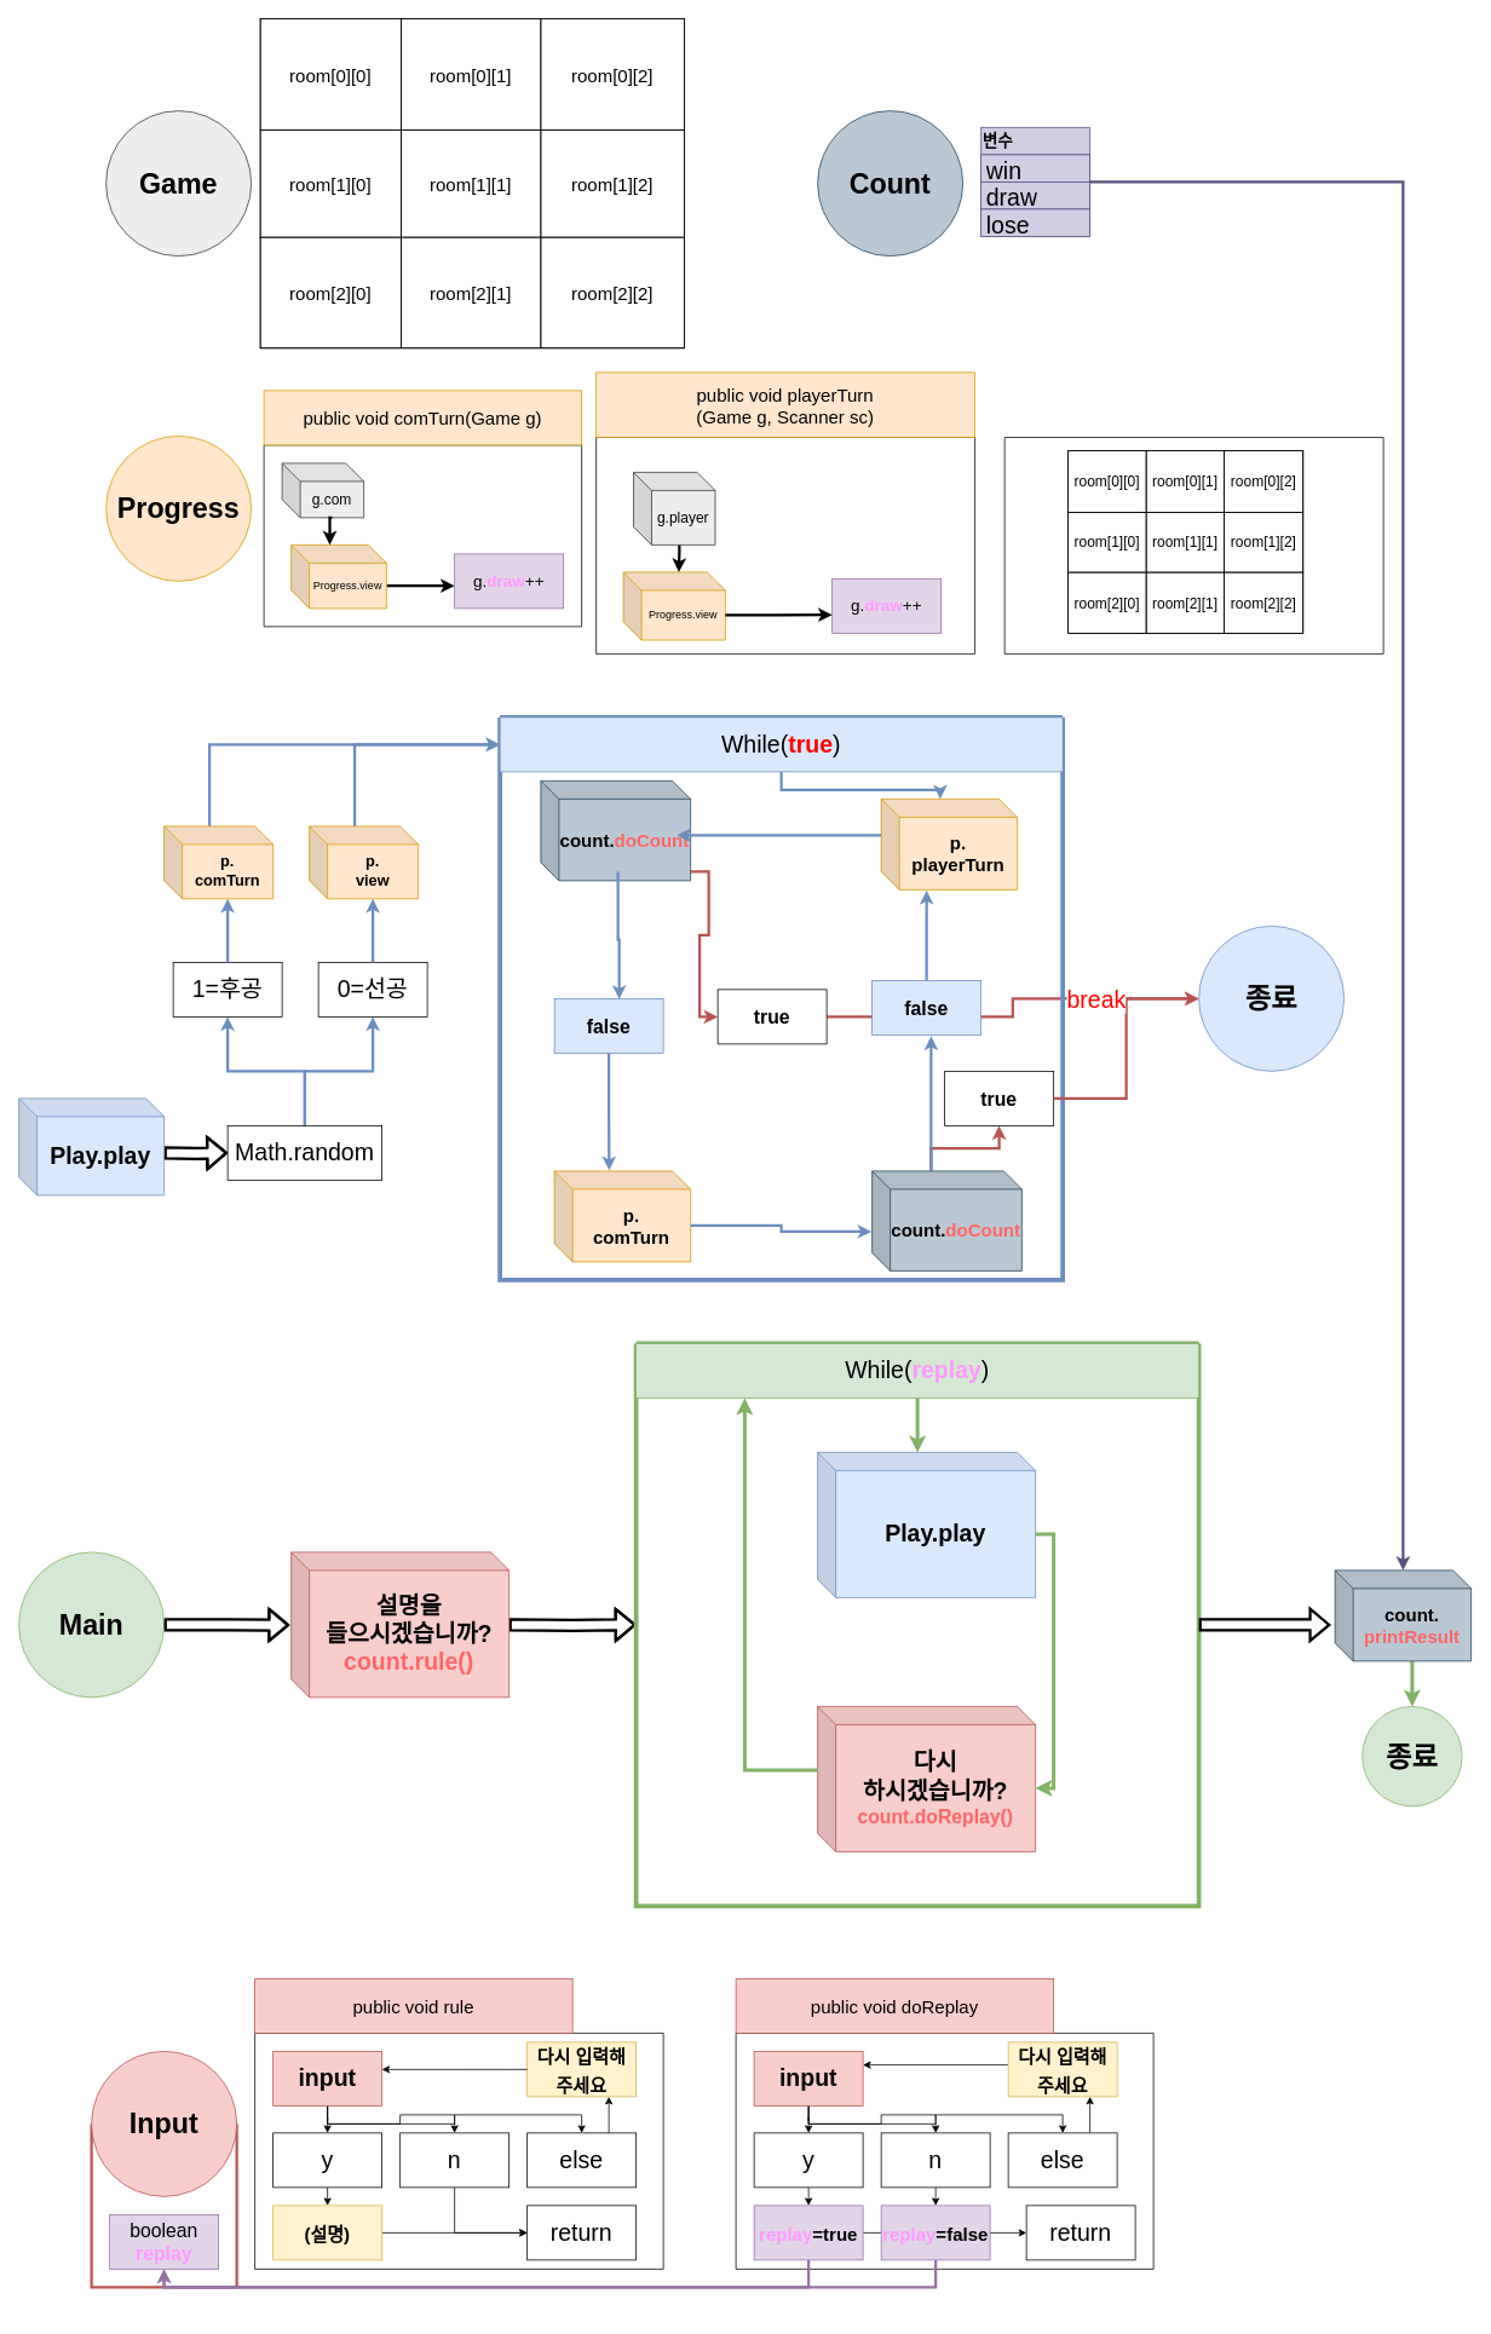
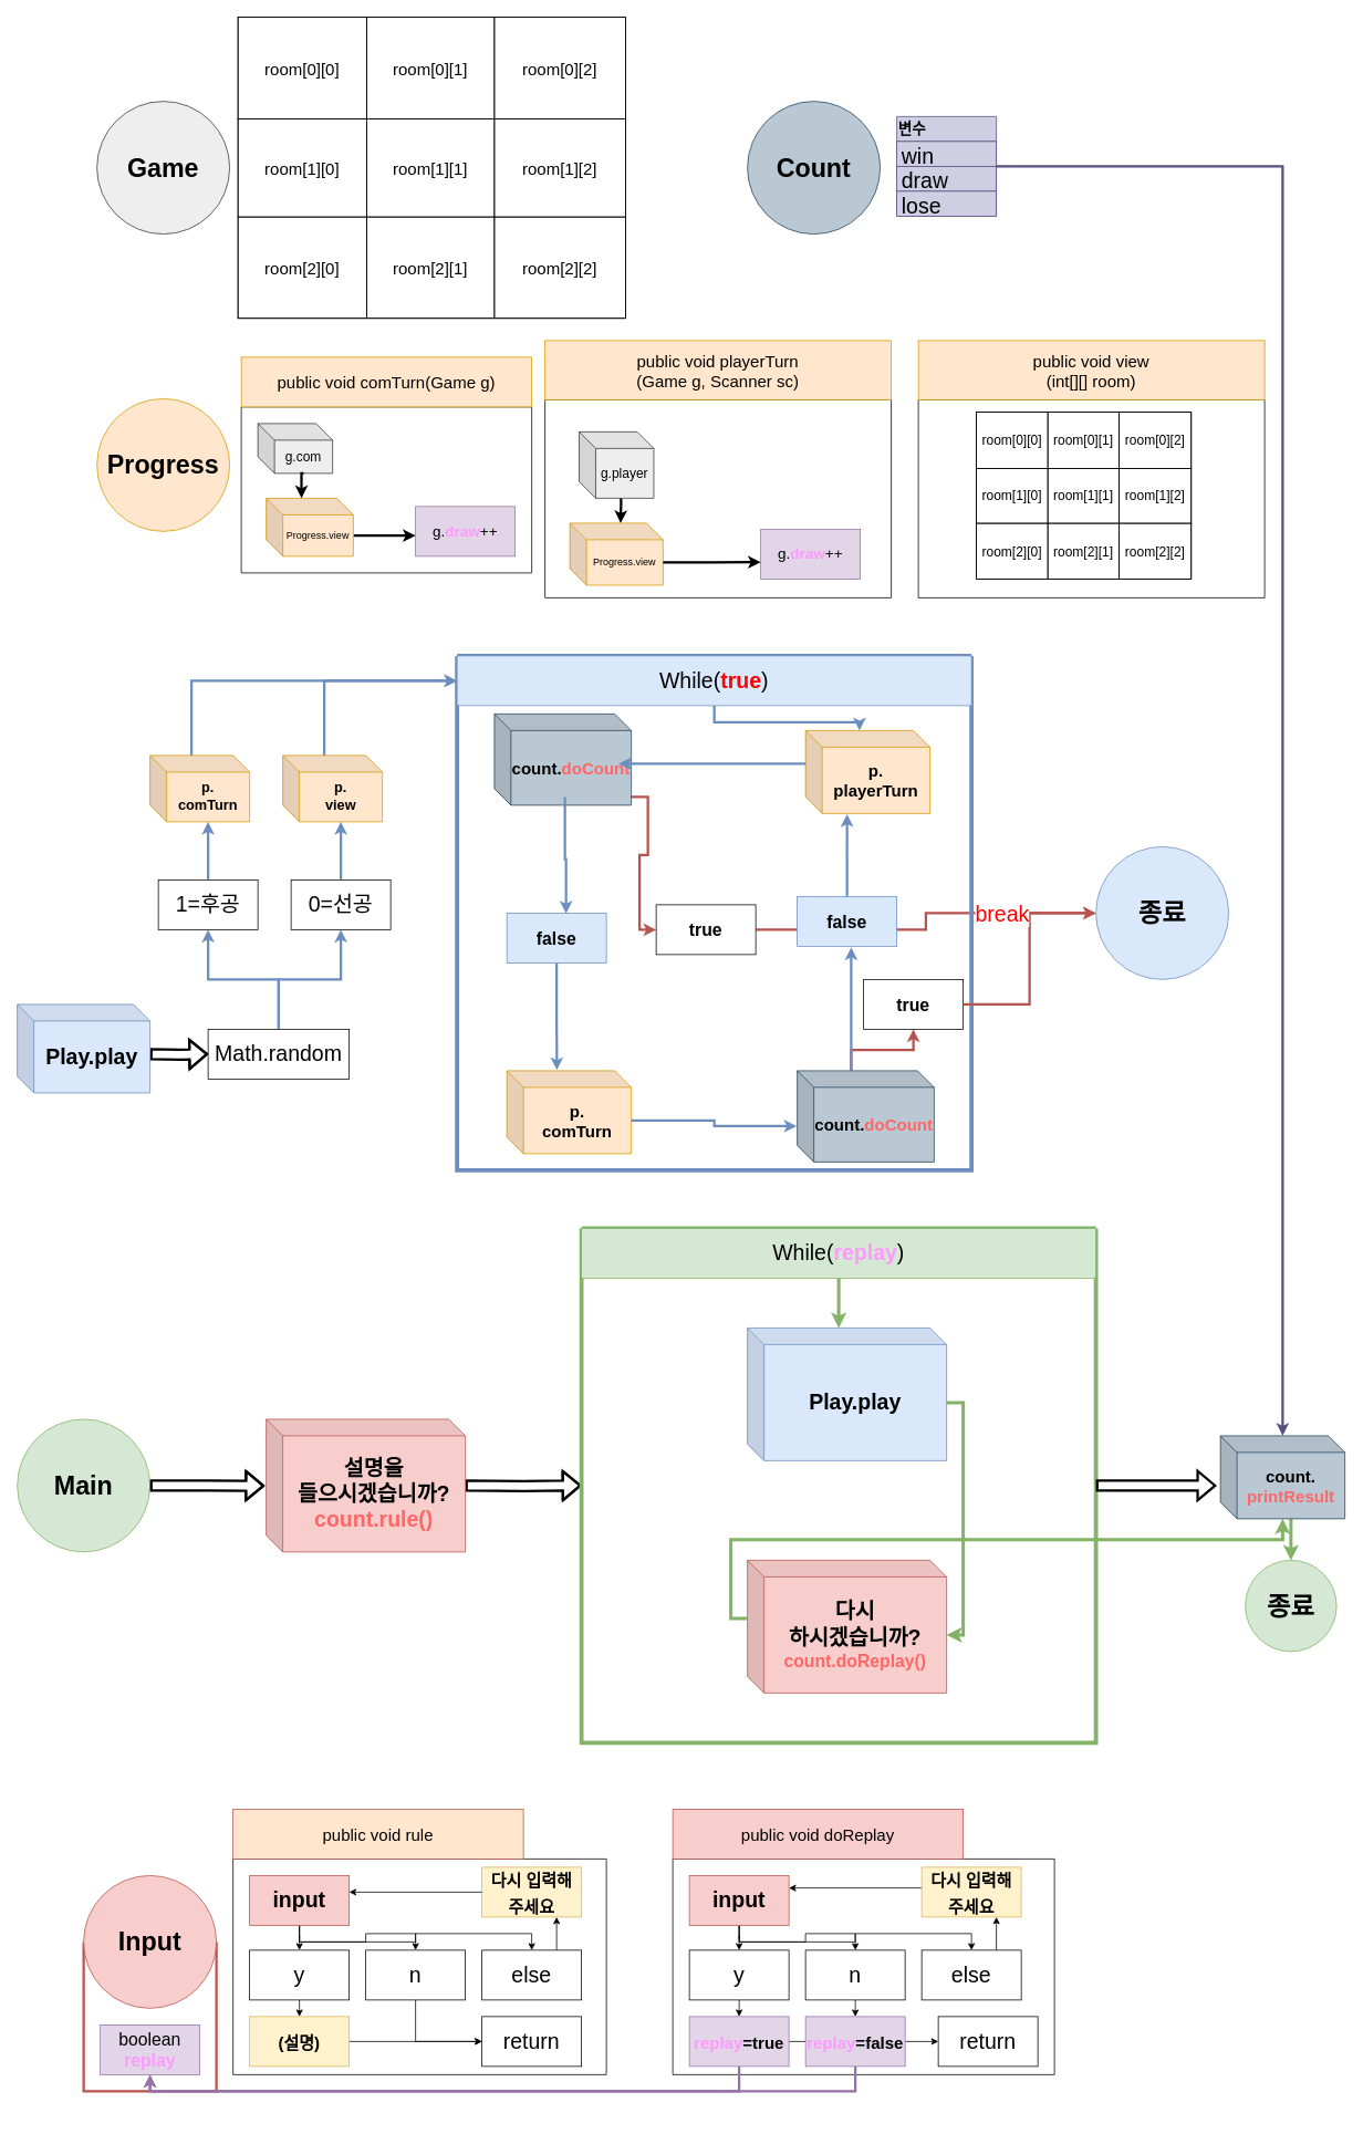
+ <mxCell id="116" value="&lt;font style=&quot;font-size: 20px;&quot;&gt;public void view&lt;/font&gt;&lt;div&gt;&lt;font style=&quot;font-size: 20px;&quot;&gt;(int[][] room)&lt;/font&gt;&lt;/div&gt;" style="rounded=0;whiteSpace=wrap;html=1;fillColor=#ffe6cc;strokeColor=#d79b00;movable=1;resizable=1;rotatable=1;deletable=1;editable=1;locked=0;connectable=1;" parent="114" vertex="1"><mxGeometry width="417.31" height="71.538" as="geometry" /></mxCell>
- <mxCell id="13" style="edgeStyle=orthogonalEdgeStyle;rounded=0;orthogonalLoop=1;jettySize=auto;html=1;exitX=0;exitY=0;exitDx=0;exitDy=70;exitPerimeter=0;entryX=0.193;entryY=1.005;entryDx=0;entryDy=0;entryPerimeter=0;strokeWidth=4;fillColor=#d5e8d4;strokeColor=#82b366;movable=1;resizable=1;rotatable=1;deletable=1;editable=1;locked=0;connectable=1;" parent="8" source="11" target="9" edge="1"><mxGeometry relative="1" as="geometry"><ABC as="points"><mxPoint x="120" y="470" /></ABC></mxGeometry></mxCell>
+ <mxCell id="13" style="edgeStyle=orthogonalEdgeStyle;rounded=0;orthogonalLoop=1;jettySize=auto;html=1;exitX=0;exitY=0;exitDx=0;exitDy=70;exitPerimeter=0;strokeWidth=4;fillColor=#d5e8d4;strokeColor=#82b366;movable=1;resizable=1;rotatable=1;deletable=1;editable=1;locked=0;connectable=1;" parent="8" source="11" target="93" edge="1"><mxGeometry relative="1" as="geometry"><ABC as="points"><mxPoint x="120" y="470" /></ABC></mxGeometry></mxCell>
- <mxCell id="33" value="&lt;font style=&quot;font-size: 20px;&quot;&gt;public void rule&lt;/font&gt;" style="rounded=0;whiteSpace=wrap;html=1;fillColor=#f8cecc;strokeColor=#b85450;movable=1;resizable=1;rotatable=1;deletable=1;editable=1;locked=0;connectable=1;" parent="16" vertex="1"><mxGeometry width="350" height="60" as="geometry" /></mxCell>
+ <mxCell id="33" value="&lt;font style=&quot;font-size: 20px;&quot;&gt;public void rule&lt;/font&gt;" style="rounded=0;whiteSpace=wrap;html=1;fillColor=#ffe6cc;strokeColor=#b85450;movable=1;resizable=1;rotatable=1;deletable=1;editable=1;locked=0;connectable=1;" parent="16" vertex="1"><mxGeometry width="350" height="60" as="geometry" /></mxCell>
